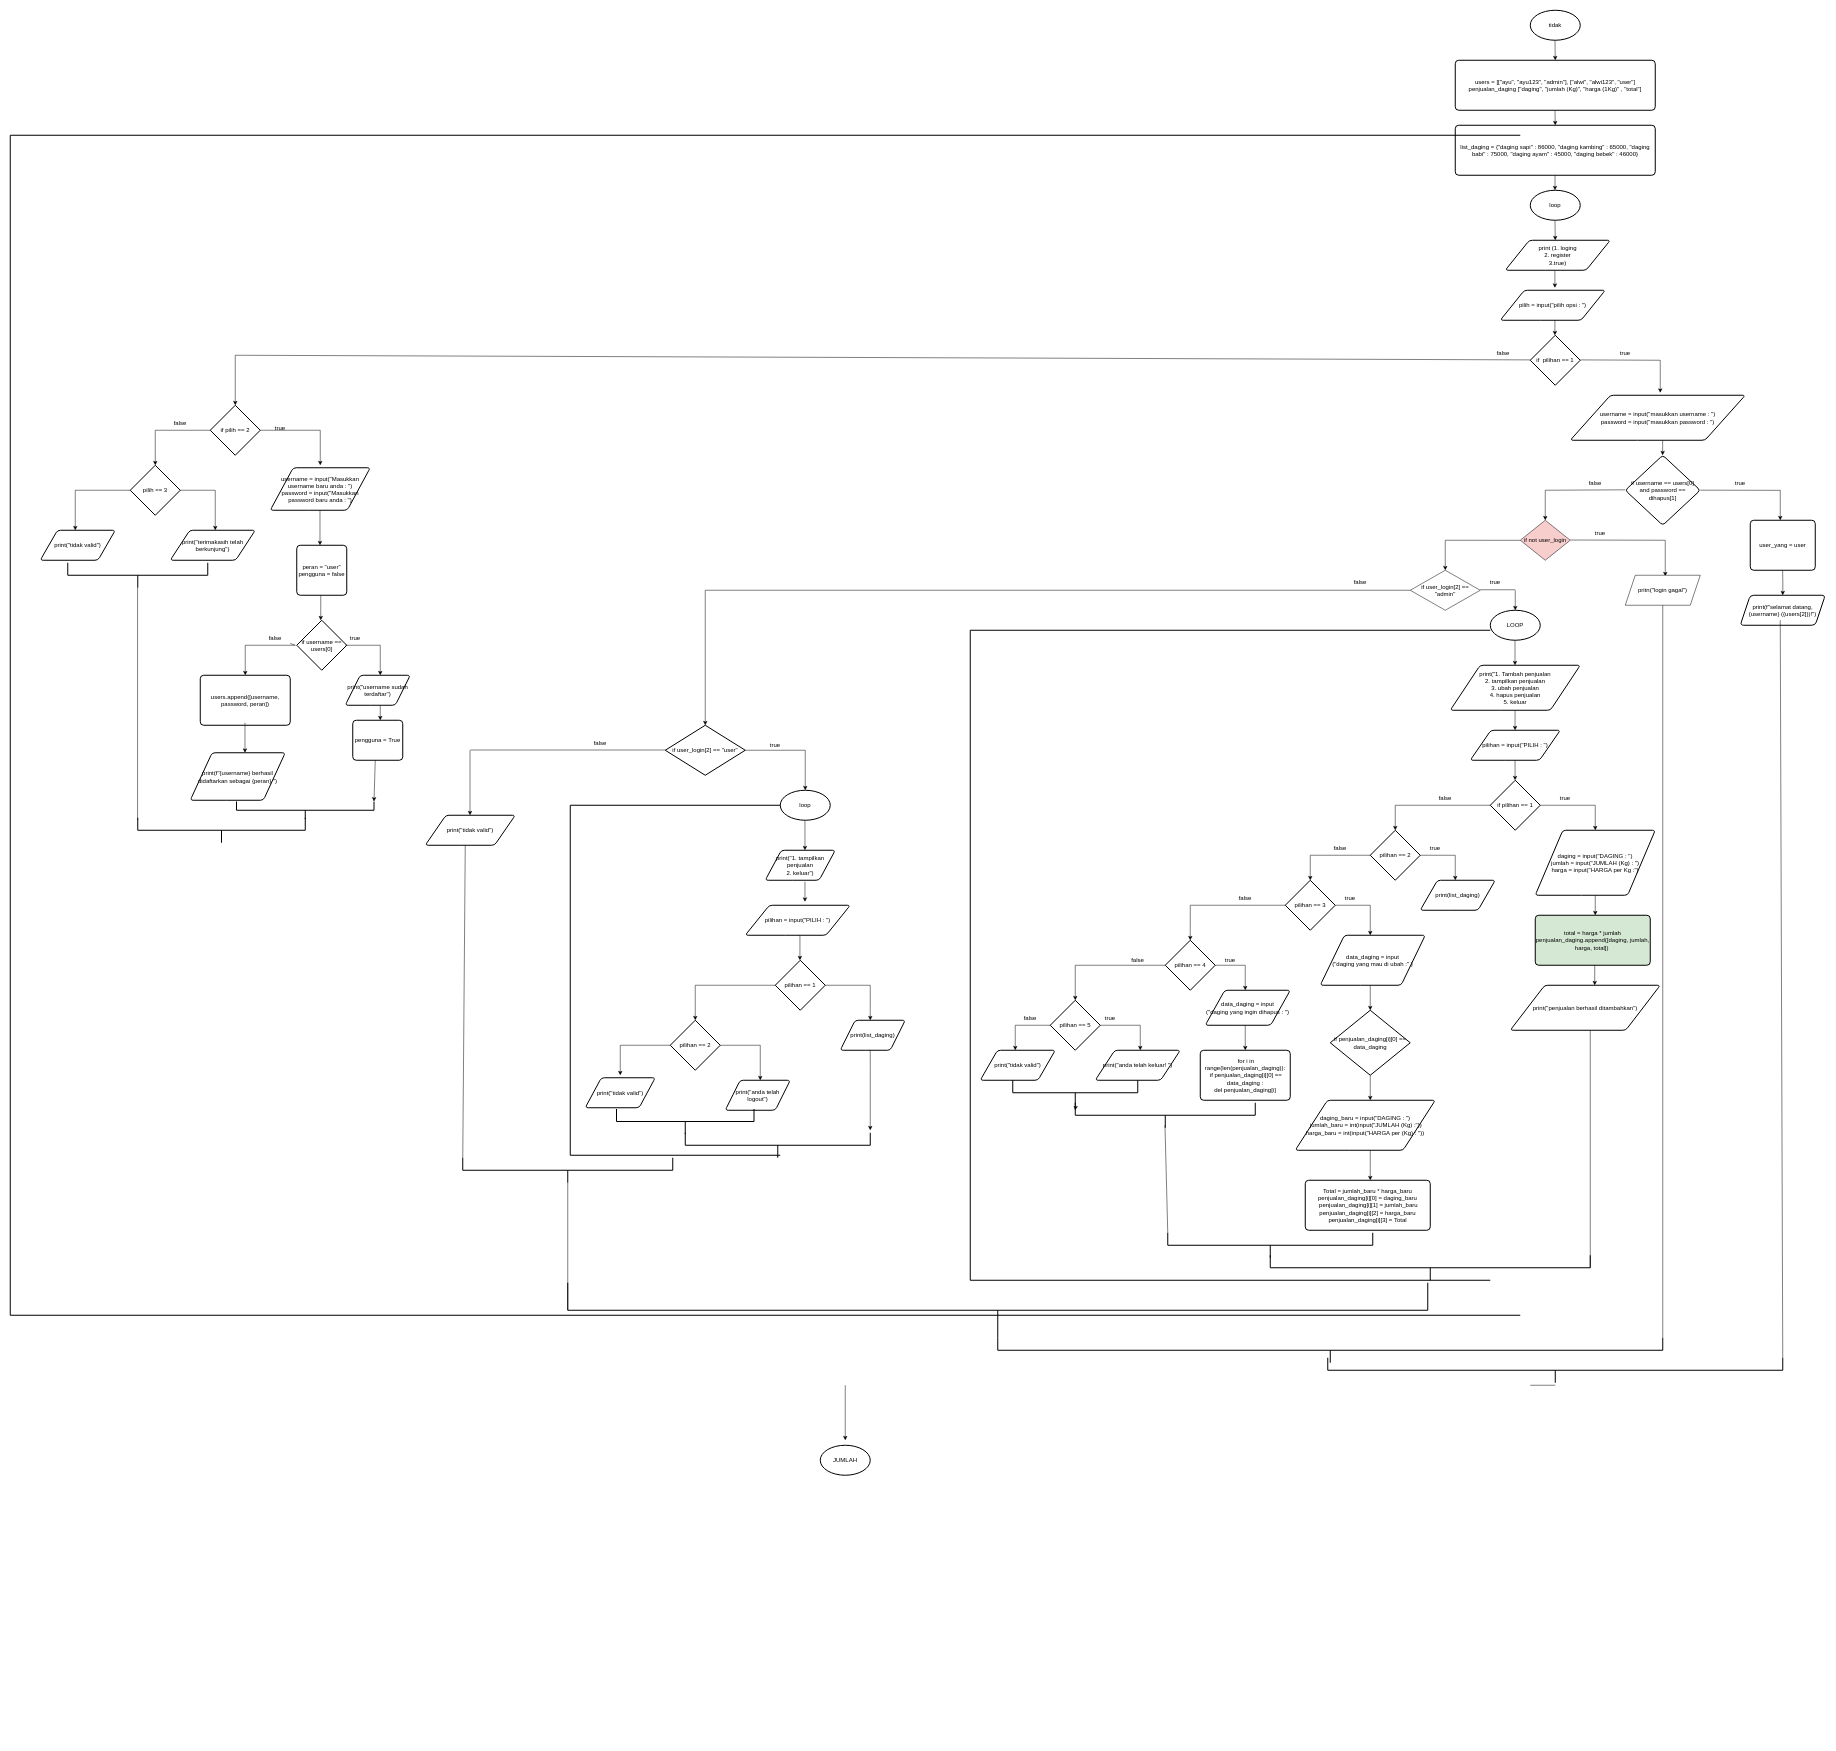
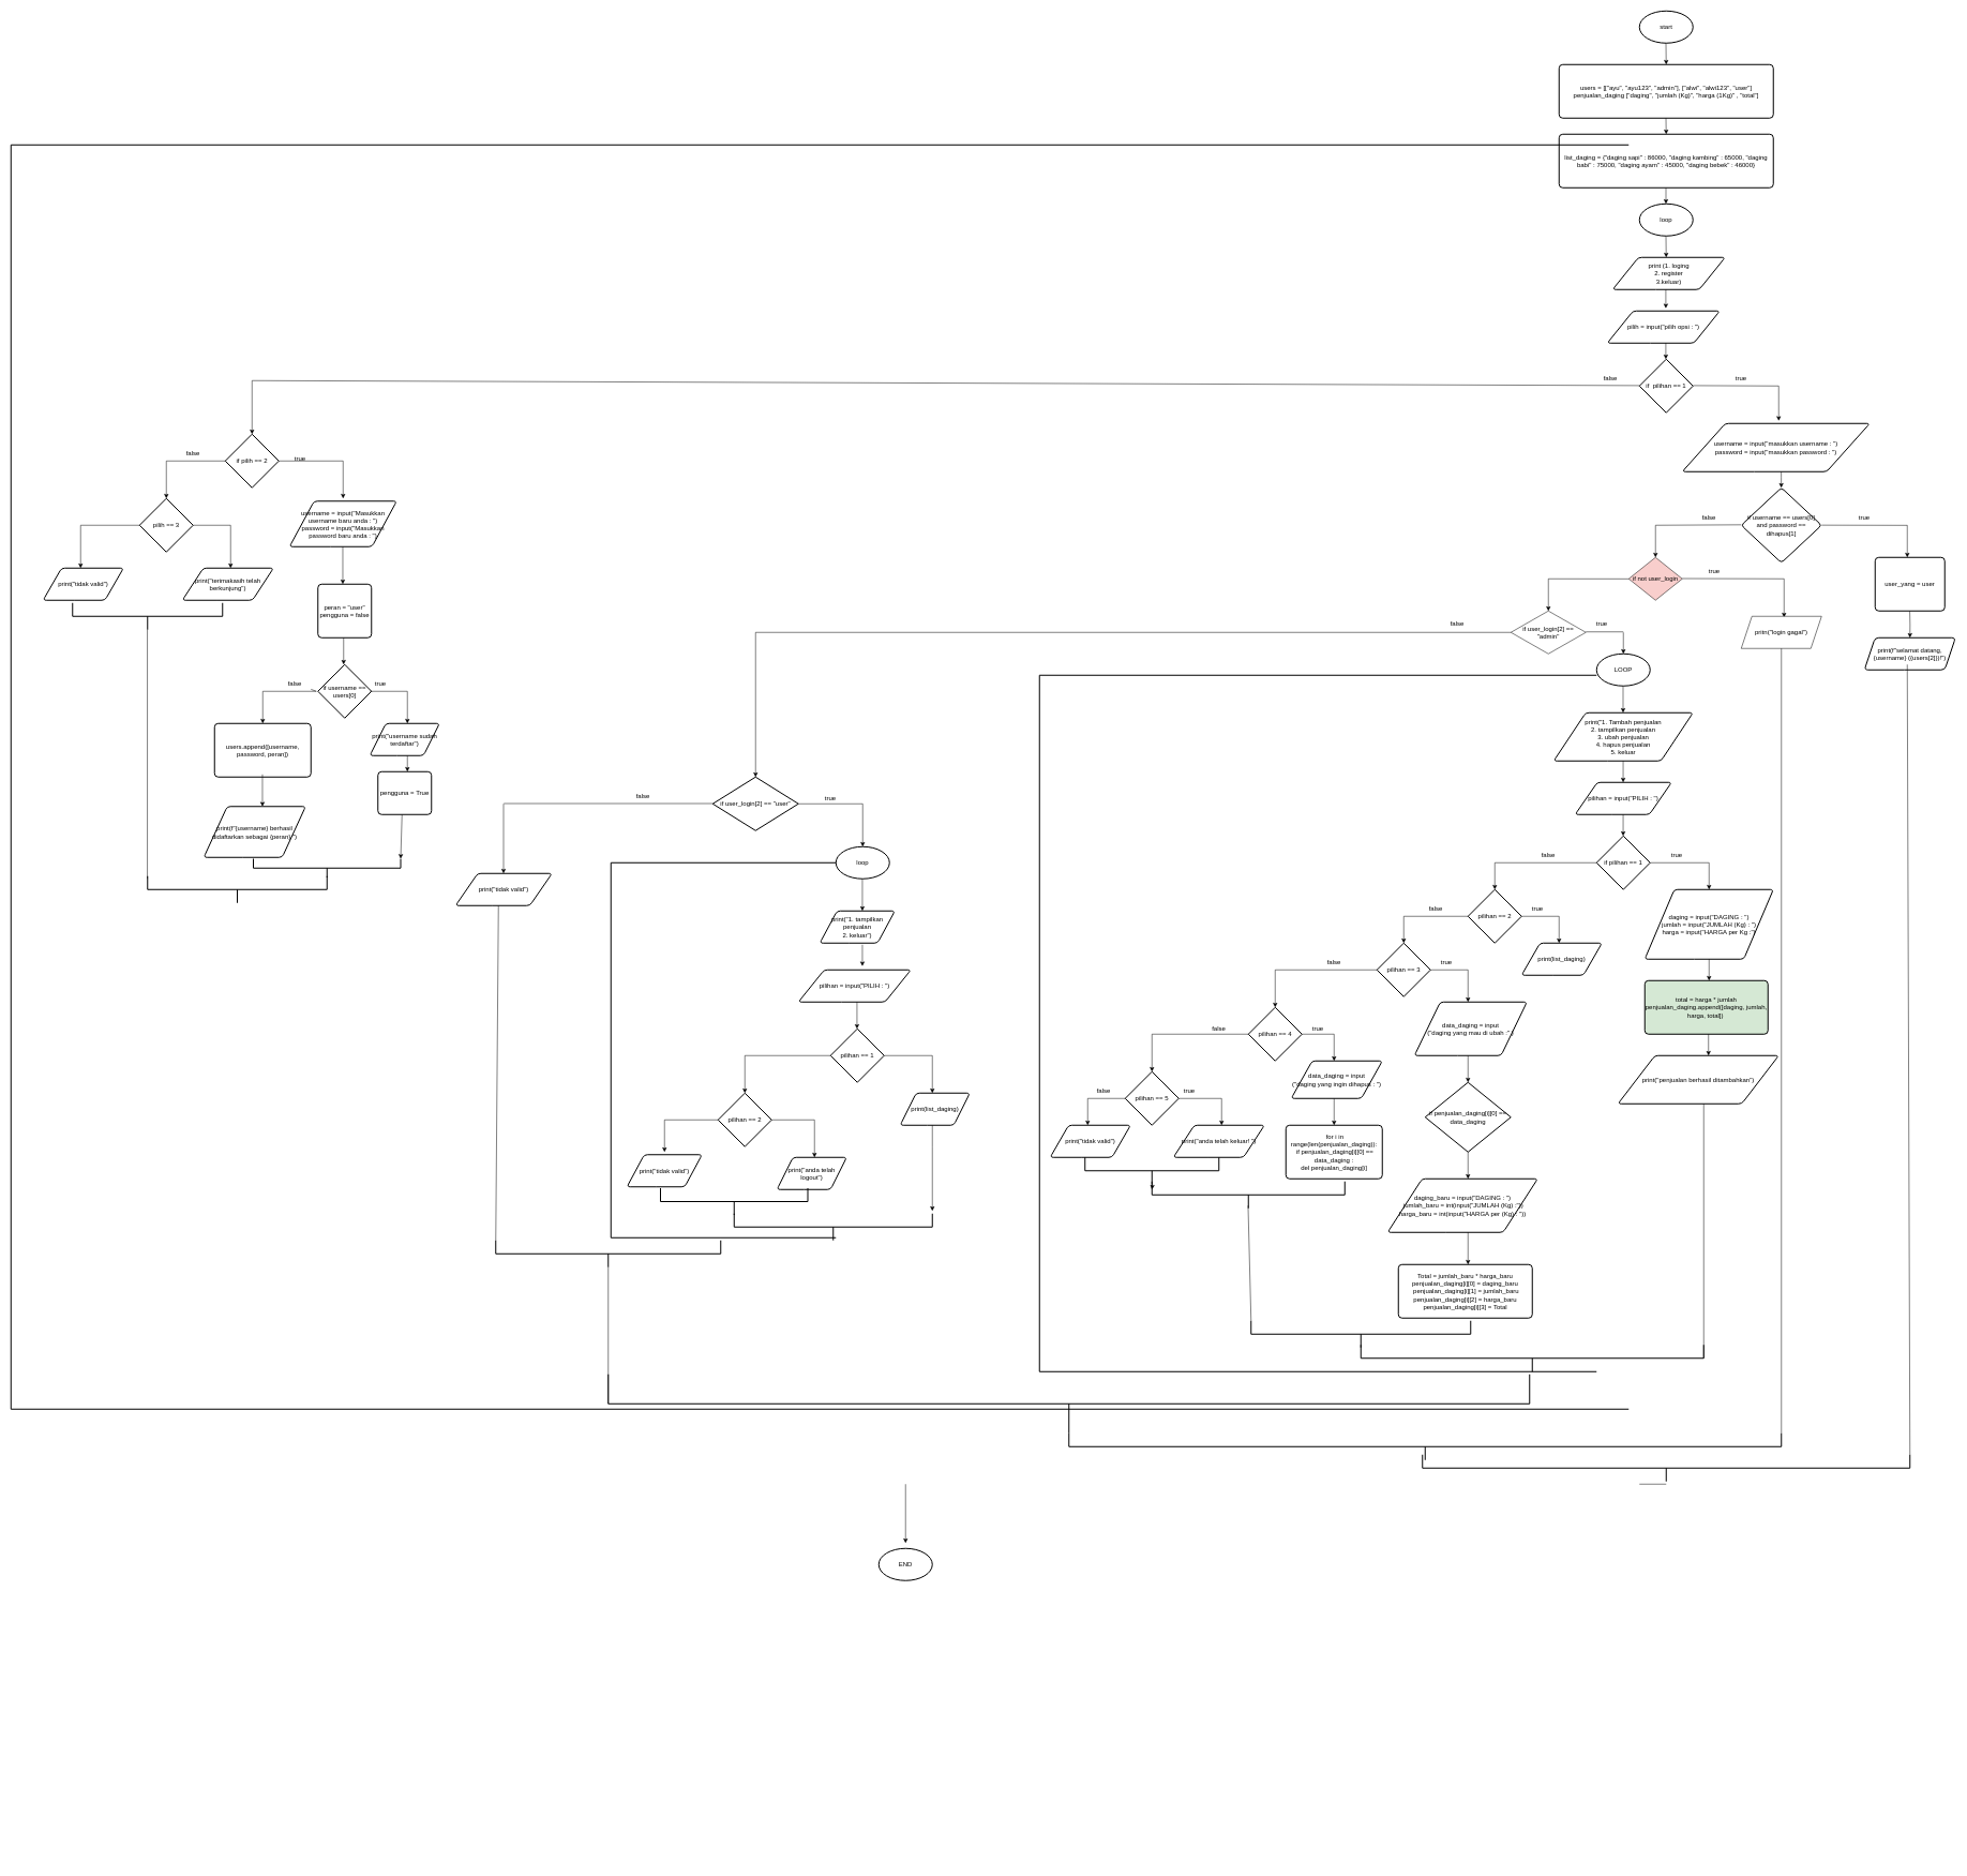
- <mxCell id="2" value="tidak" style="strokeWidth=2;html=1;shape=mxgraph.flowchart.start_1;whiteSpace=wrap;" parent="1" vertex="1"><mxGeometry x="3060" y="20" width="100" height="60" as="geometry" /></mxCell>
+ <mxCell id="2" value="start" style="strokeWidth=2;html=1;shape=mxgraph.flowchart.start_1;whiteSpace=wrap;" parent="1" vertex="1"><mxGeometry x="3060" y="20" width="100" height="60" as="geometry" /></mxCell>
- <mxCell id="12" value="print (1. loging&lt;div&gt;2. register&lt;/div&gt;&lt;div&gt;3.true)&lt;/div&gt;" style="shape=parallelogram;html=1;strokeWidth=2;perimeter=parallelogramPerimeter;whiteSpace=wrap;rounded=1;arcSize=12;size=0.23;" parent="1" vertex="1"><mxGeometry x="3010" y="480" width="210" height="60" as="geometry" /></mxCell>
+ <mxCell id="12" value="print (1. loging&lt;div&gt;2. register&lt;/div&gt;&lt;div&gt;3.keluar)&lt;/div&gt;" style="shape=parallelogram;html=1;strokeWidth=2;perimeter=parallelogramPerimeter;whiteSpace=wrap;rounded=1;arcSize=12;size=0.23;" parent="1" vertex="1"><mxGeometry x="3010" y="480" width="210" height="60" as="geometry" /></mxCell>
- <mxCell id="194" value="JUMLAH" style="strokeWidth=2;html=1;shape=mxgraph.flowchart.start_1;whiteSpace=wrap;" vertex="1" parent="1"><mxGeometry x="1640" y="2890" width="100" height="60" as="geometry" /></mxCell>
+ <mxCell id="194" value="END" style="strokeWidth=2;html=1;shape=mxgraph.flowchart.start_1;whiteSpace=wrap;" vertex="1" parent="1"><mxGeometry x="1640" y="2890" width="100" height="60" as="geometry" /></mxCell>
